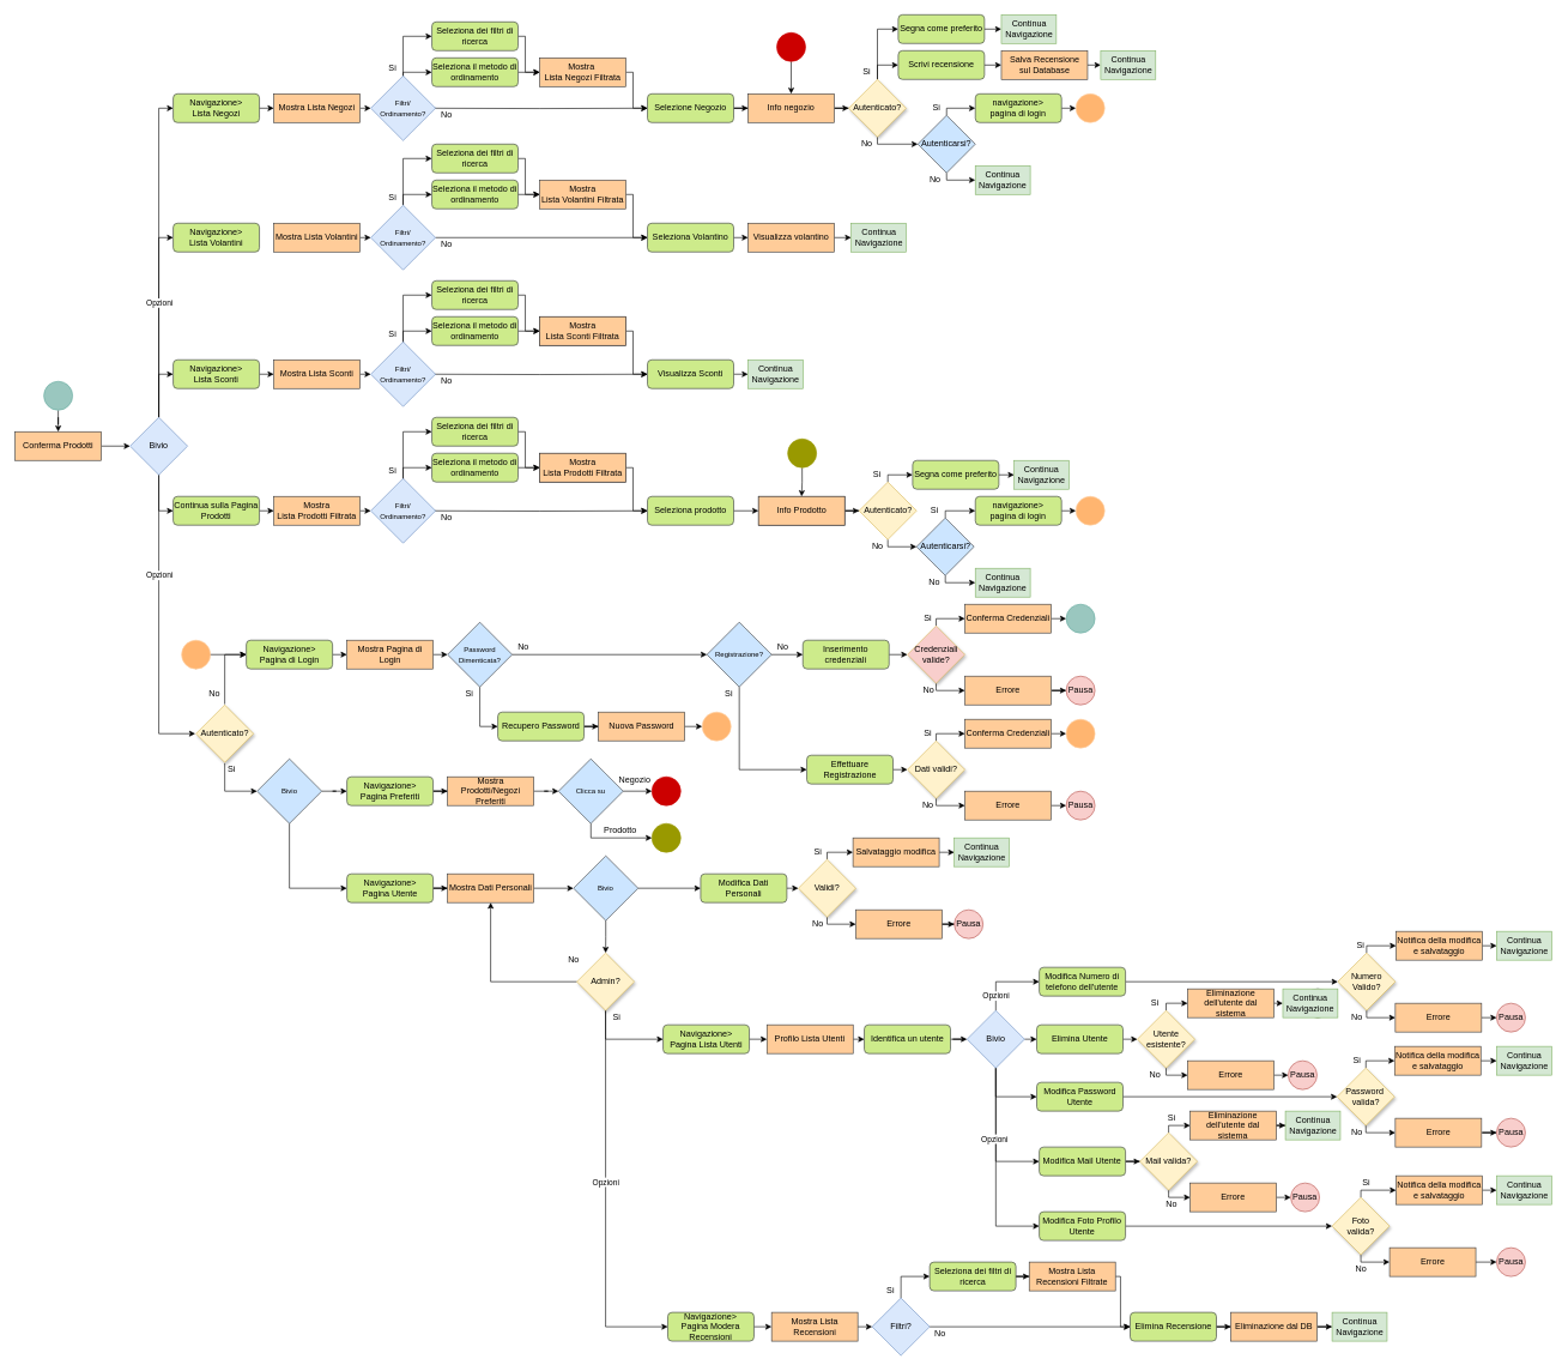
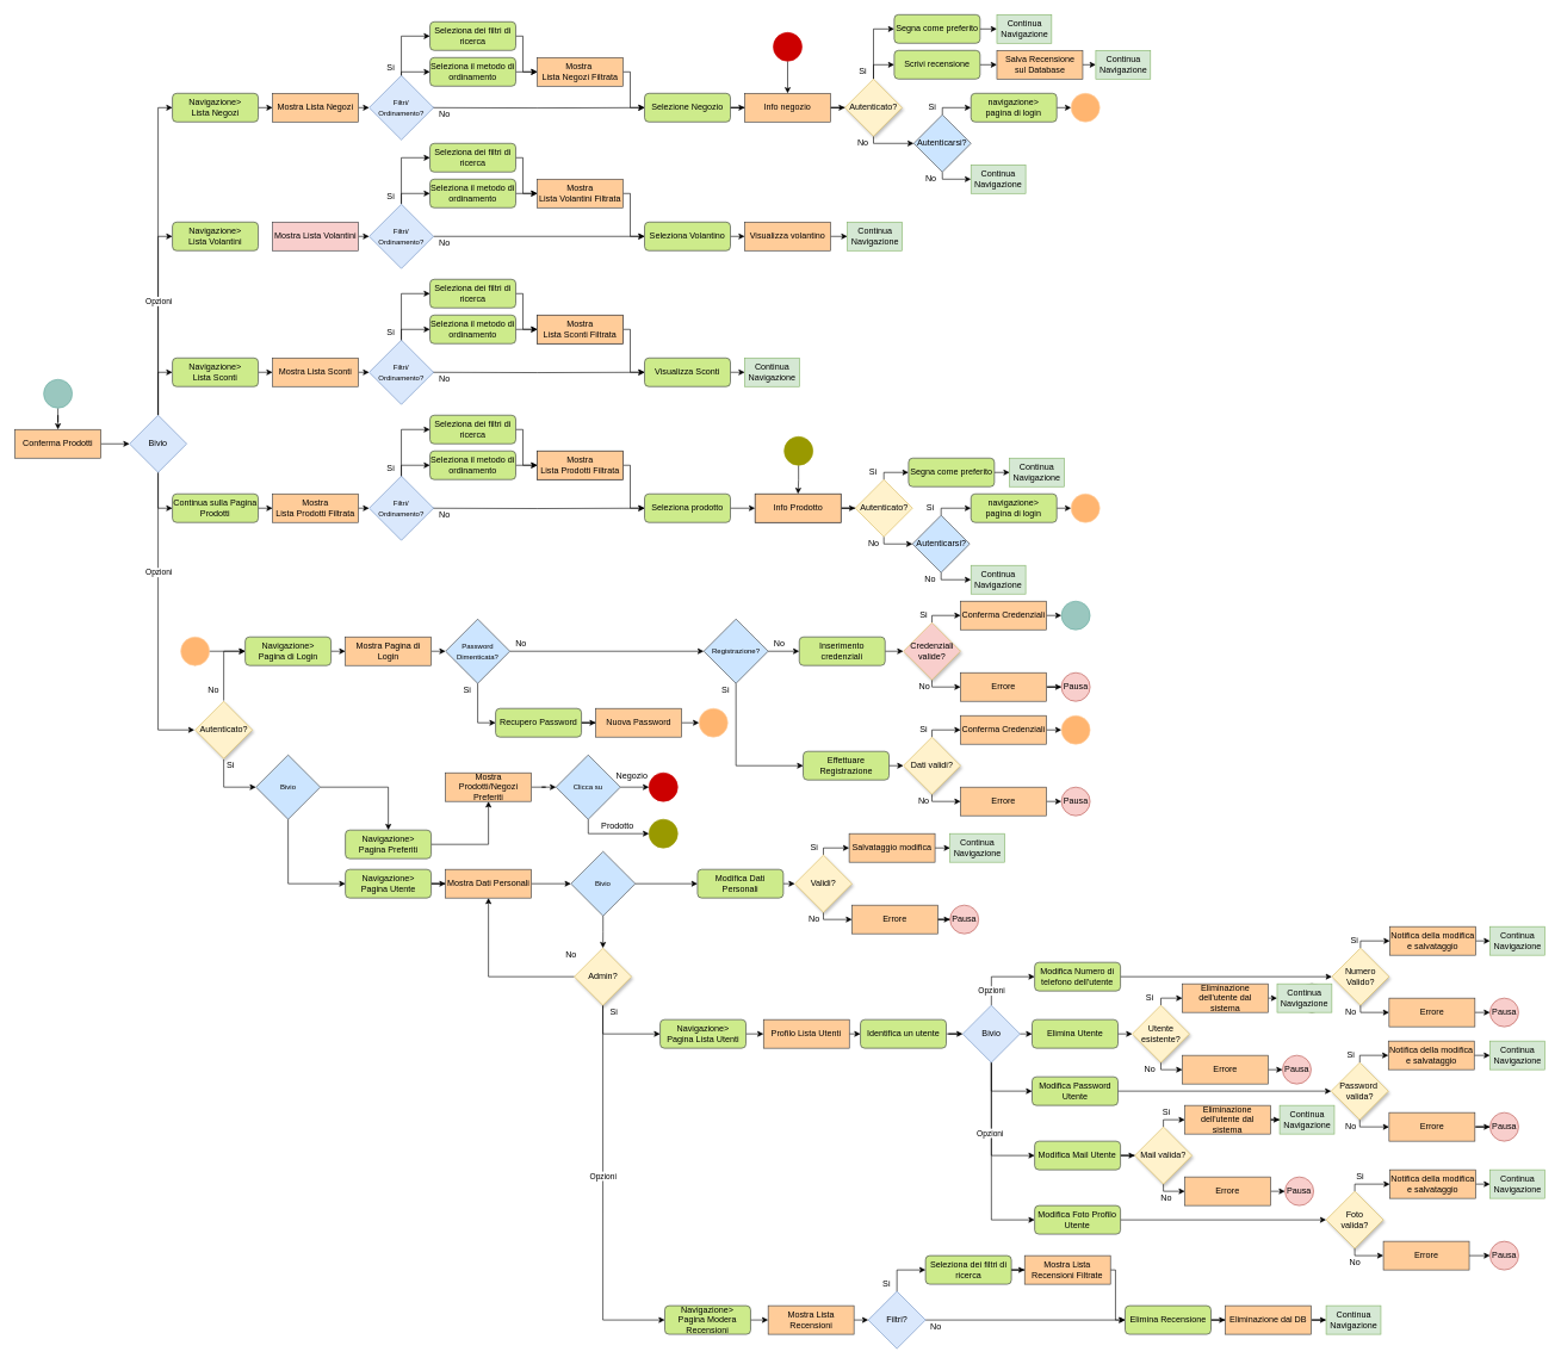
- <mxCell id="202" value="Mostra Lista Volantini" style="rounded=0;whiteSpace=wrap;html=1;fontSize=12;glass=0;strokeWidth=1;shadow=0;fillColor=#ffcc99;strokeColor=#36393d;" parent="1" vertex="1"><mxGeometry x="380" y="310" width="120" height="40" as="geometry" /></mxCell>
+ <mxCell id="202" value="Mostra Lista Volantini" style="rounded=0;whiteSpace=wrap;html=1;fontSize=12;glass=0;strokeWidth=1;shadow=0;fillColor=#f8cecc;strokeColor=#36393d;" parent="1" vertex="1"><mxGeometry x="380" y="310" width="120" height="40" as="geometry" /></mxCell>
- <mxCell id="278" value="Navigazione&amp;gt;&lt;br&gt;Pagina Preferiti" style="rounded=1;whiteSpace=wrap;html=1;fontSize=12;glass=0;strokeWidth=1;shadow=0;fillColor=#cdeb8b;strokeColor=#36393d;" vertex="1" parent="1"><mxGeometry x="481.75" y="1080" width="120" height="40" as="geometry" /></mxCell>
+ <mxCell id="278" value="Navigazione&amp;gt;&lt;br&gt;Pagina Preferiti" style="rounded=1;whiteSpace=wrap;html=1;fontSize=12;glass=0;strokeWidth=1;shadow=0;fillColor=#cdeb8b;strokeColor=#36393d;" vertex="1" parent="1"><mxGeometry x="481.75" y="1160" width="120" height="40" as="geometry" /></mxCell>
